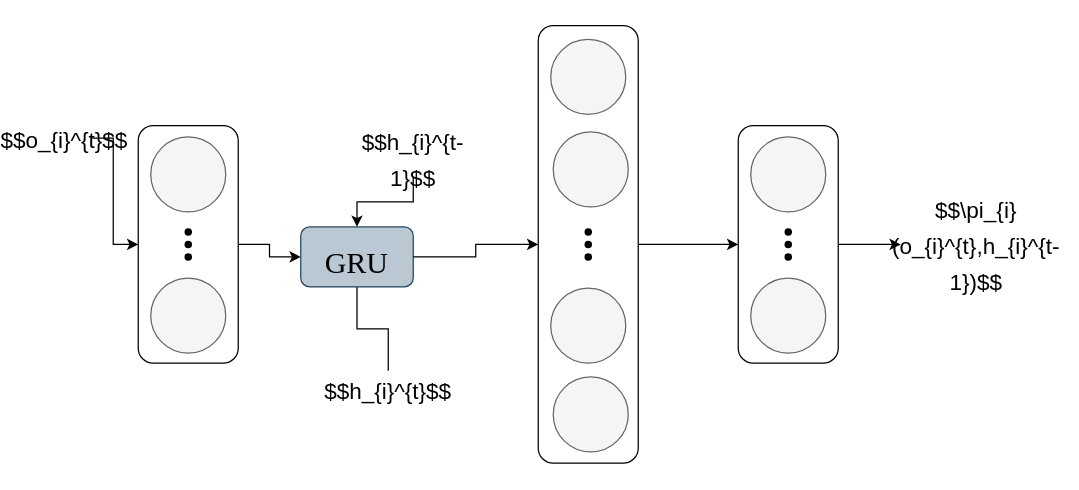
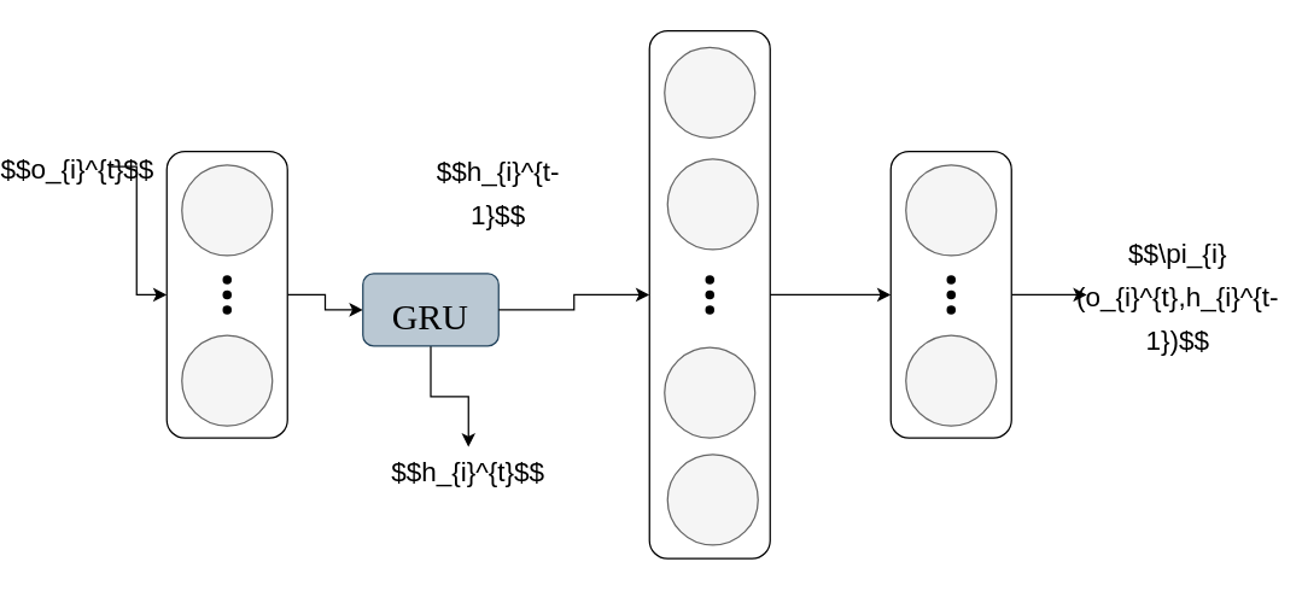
- <mxCell id="29" value="" style="edgeStyle=orthogonalEdgeStyle;rounded=0;orthogonalLoop=1;jettySize=auto;html=1;fontSize=18;startArrow=none;startFill=0;endArrow=classic;endFill=1;" edge="1" parent="1" source="30" target="11"><mxGeometry relative="1" as="geometry" /></mxCell>
- <mxCell id="10" value="" style="edgeStyle=orthogonalEdgeStyle;rounded=0;orthogonalLoop=1;jettySize=auto;html=1;fontSize=18;startArrow=none;startFill=0;endArrow=none;endFill=1;" edge="1" parent="1" source="11" target="31"><mxGeometry relative="1" as="geometry" /></mxCell>
+ <mxCell id="10" value="" style="edgeStyle=orthogonalEdgeStyle;rounded=0;orthogonalLoop=1;jettySize=auto;html=1;fontSize=18;startArrow=none;startFill=0;endArrow=classic;endFill=1;" edge="1" parent="1" source="11" target="31"><mxGeometry relative="1" as="geometry" /></mxCell>
